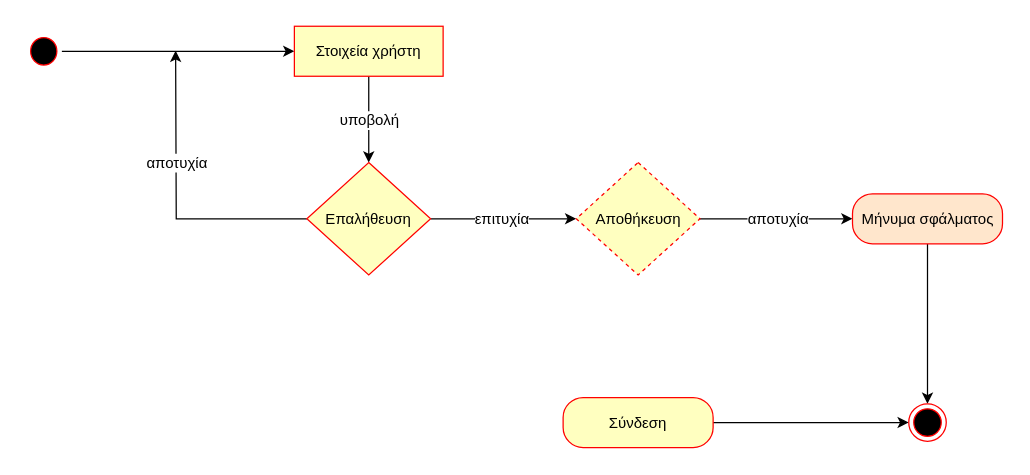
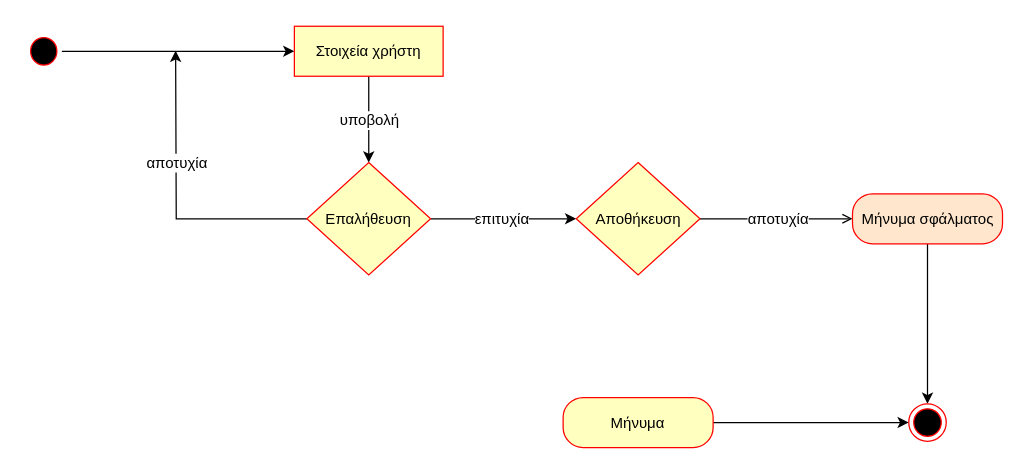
- <mxCell id="14" value="Αποθήκευση" style="rhombus;whiteSpace=wrap;html=1;fillColor=#ffffc0;strokeColor=#ff0000;dashed=1;" vertex="1" parent="1"><mxGeometry x="460.5" y="129.5" width="99" height="90" as="geometry" /></mxCell>
+ <mxCell id="14" value="Αποθήκευση" style="rhombus;whiteSpace=wrap;html=1;fillColor=#ffffc0;strokeColor=#ff0000;" vertex="1" parent="1"><mxGeometry x="460.5" y="129.5" width="99" height="90" as="geometry" /></mxCell>
- <mxCell id="12" style="edgeStyle=orthogonalEdgeStyle;rounded=0;orthogonalLoop=1;jettySize=auto;html=1;exitX=1;exitY=0.5;exitDx=0;exitDy=0;" edge="1" parent="1" source="14" target="18"><mxGeometry relative="1" as="geometry" /></mxCell>
+ <mxCell id="12" style="edgeStyle=orthogonalEdgeStyle;rounded=0;orthogonalLoop=1;jettySize=auto;html=1;exitX=1;exitY=0.5;exitDx=0;exitDy=0;endArrow=open;" edge="1" parent="1" source="14" target="18"><mxGeometry relative="1" as="geometry" /></mxCell>
- <mxCell id="16" value="Σύνδεση" style="rounded=1;whiteSpace=wrap;html=1;arcSize=40;fontColor=#000000;fillColor=#ffffc0;strokeColor=#ff0000;" vertex="1" parent="1"><mxGeometry x="450" y="317.5" width="120" height="40" as="geometry" /></mxCell>
+ <mxCell id="16" value="Μήνυμα" style="rounded=1;whiteSpace=wrap;html=1;arcSize=40;fontColor=#000000;fillColor=#ffffc0;strokeColor=#ff0000;" vertex="1" parent="1"><mxGeometry x="450" y="317.5" width="120" height="40" as="geometry" /></mxCell>
